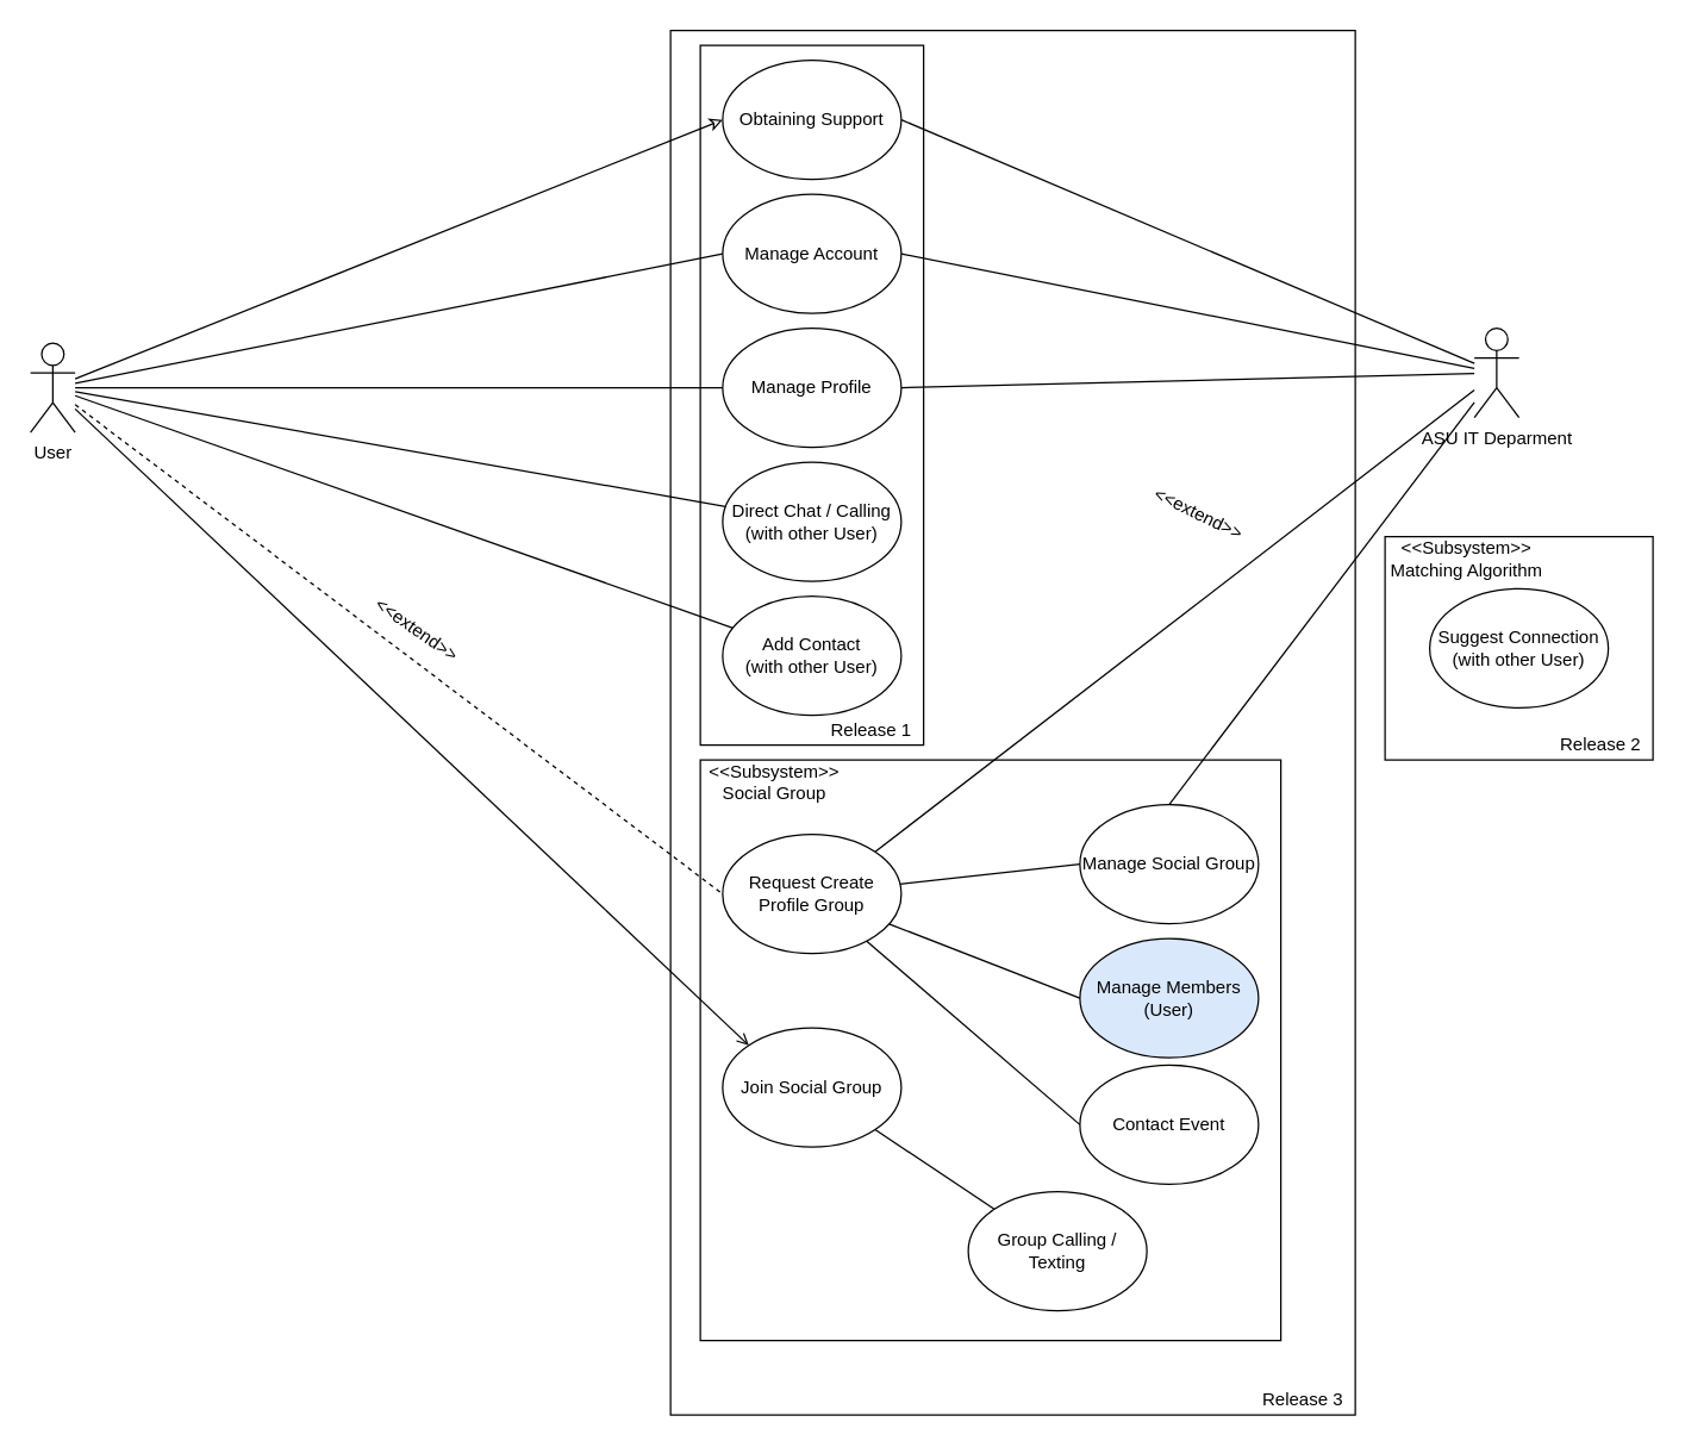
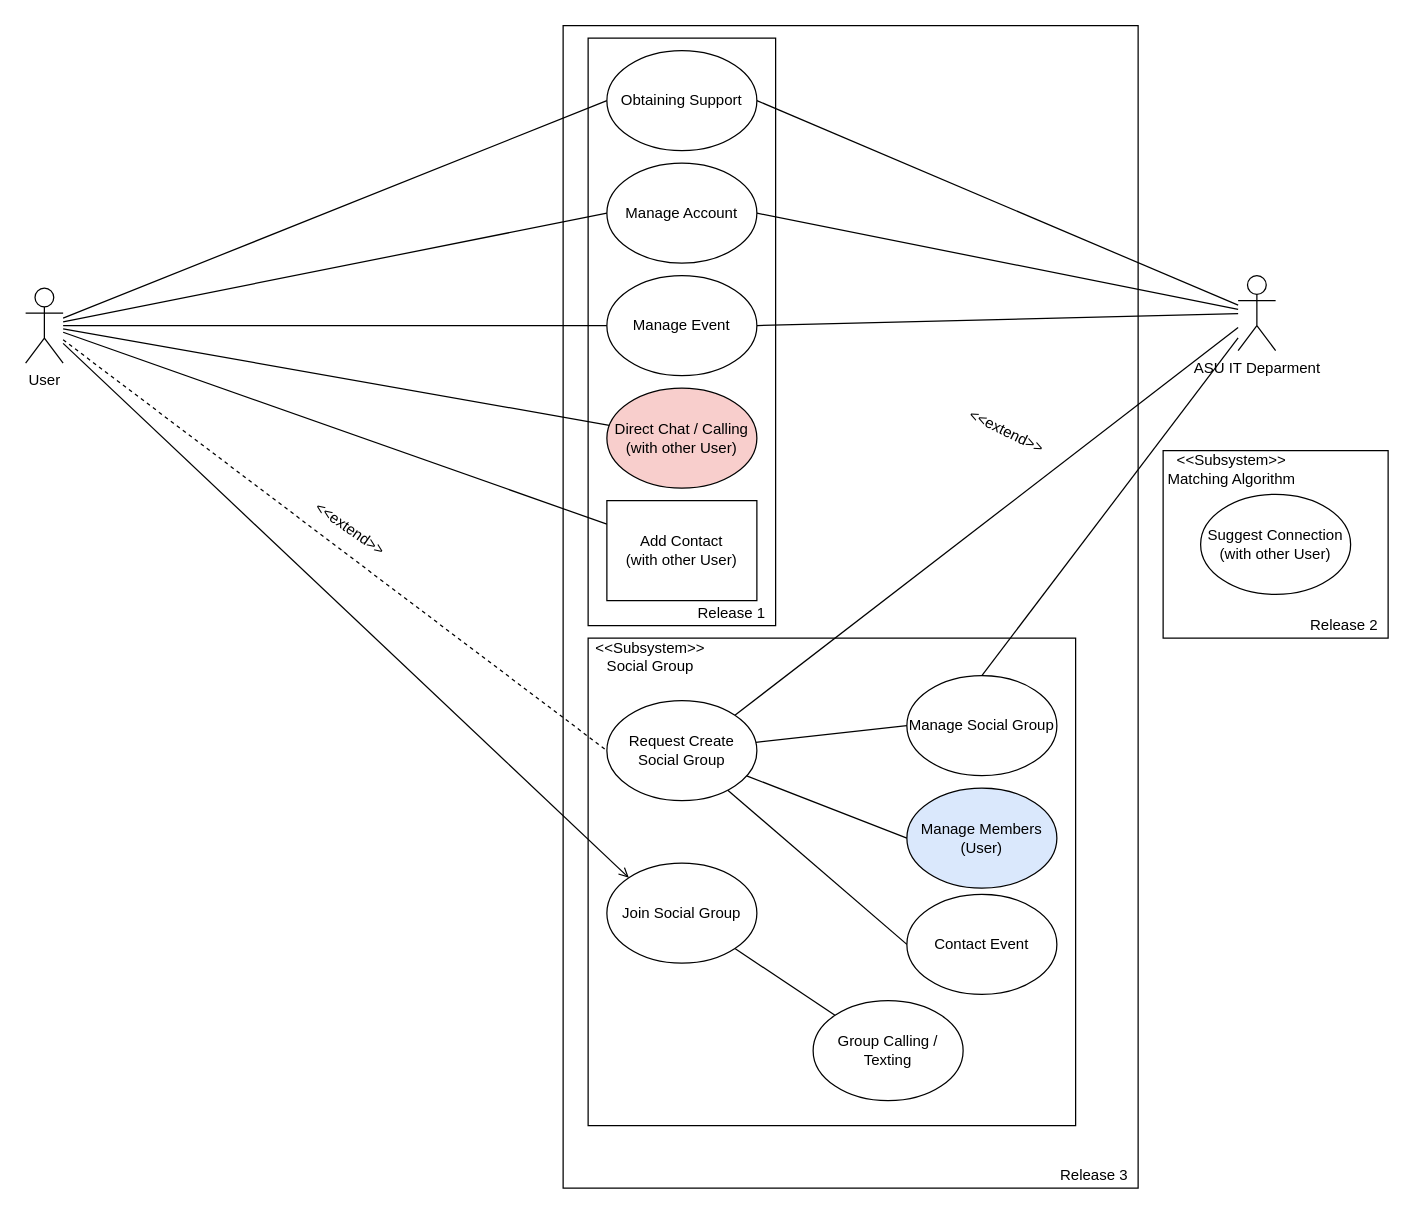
- <mxCell id="8" style="edgeStyle=none;rounded=0;orthogonalLoop=1;jettySize=auto;html=1;entryX=0;entryY=0.5;entryDx=0;entryDy=0;endArrow=classic;endFill=0;" edge="1" parent="1" source="10" target="19"><mxGeometry relative="1" as="geometry" /></mxCell>
+ <mxCell id="8" style="edgeStyle=none;rounded=0;orthogonalLoop=1;jettySize=auto;html=1;entryX=0;entryY=0.5;entryDx=0;entryDy=0;endArrow=none;endFill=0;" edge="1" parent="1" source="10" target="19"><mxGeometry relative="1" as="geometry" /></mxCell>
- <mxCell id="18" value="Manage Profile" style="ellipse;whiteSpace=wrap;html=1;" vertex="1" parent="1"><mxGeometry x="485" y="220" width="120" height="80" as="geometry" /></mxCell>
+ <mxCell id="18" value="Manage Event" style="ellipse;whiteSpace=wrap;html=1;" vertex="1" parent="1"><mxGeometry x="485" y="220" width="120" height="80" as="geometry" /></mxCell>
- <mxCell id="21" value="Direct Chat / Calling&lt;br&gt;(with other User)" style="ellipse;whiteSpace=wrap;html=1;" vertex="1" parent="1"><mxGeometry x="485" y="310" width="120" height="80" as="geometry" /></mxCell>
+ <mxCell id="21" value="Direct Chat / Calling&lt;br&gt;(with other User)" style="ellipse;whiteSpace=wrap;html=1;fillColor=#f8cecc;" vertex="1" parent="1"><mxGeometry x="485" y="310" width="120" height="80" as="geometry" /></mxCell>
- <mxCell id="25" value="Add Contact&lt;br&gt;(with other User)" style="ellipse;whiteSpace=wrap;html=1;" vertex="1" parent="1"><mxGeometry x="485" y="400" width="120" height="80" as="geometry" /></mxCell>
+ <mxCell id="25" value="Add Contact&lt;br&gt;(with other User)" style="whiteSpace=wrap;html=1;rounded=0;" vertex="1" parent="1"><mxGeometry x="485" y="400" width="120" height="80" as="geometry" /></mxCell>
- <mxCell id="38" value="Request Create Profile Group" style="ellipse;whiteSpace=wrap;html=1;" vertex="1" parent="1"><mxGeometry x="485" y="560" width="120" height="80" as="geometry" /></mxCell>
+ <mxCell id="38" value="Request Create Social Group" style="ellipse;whiteSpace=wrap;html=1;" vertex="1" parent="1"><mxGeometry x="485" y="560" width="120" height="80" as="geometry" /></mxCell>
